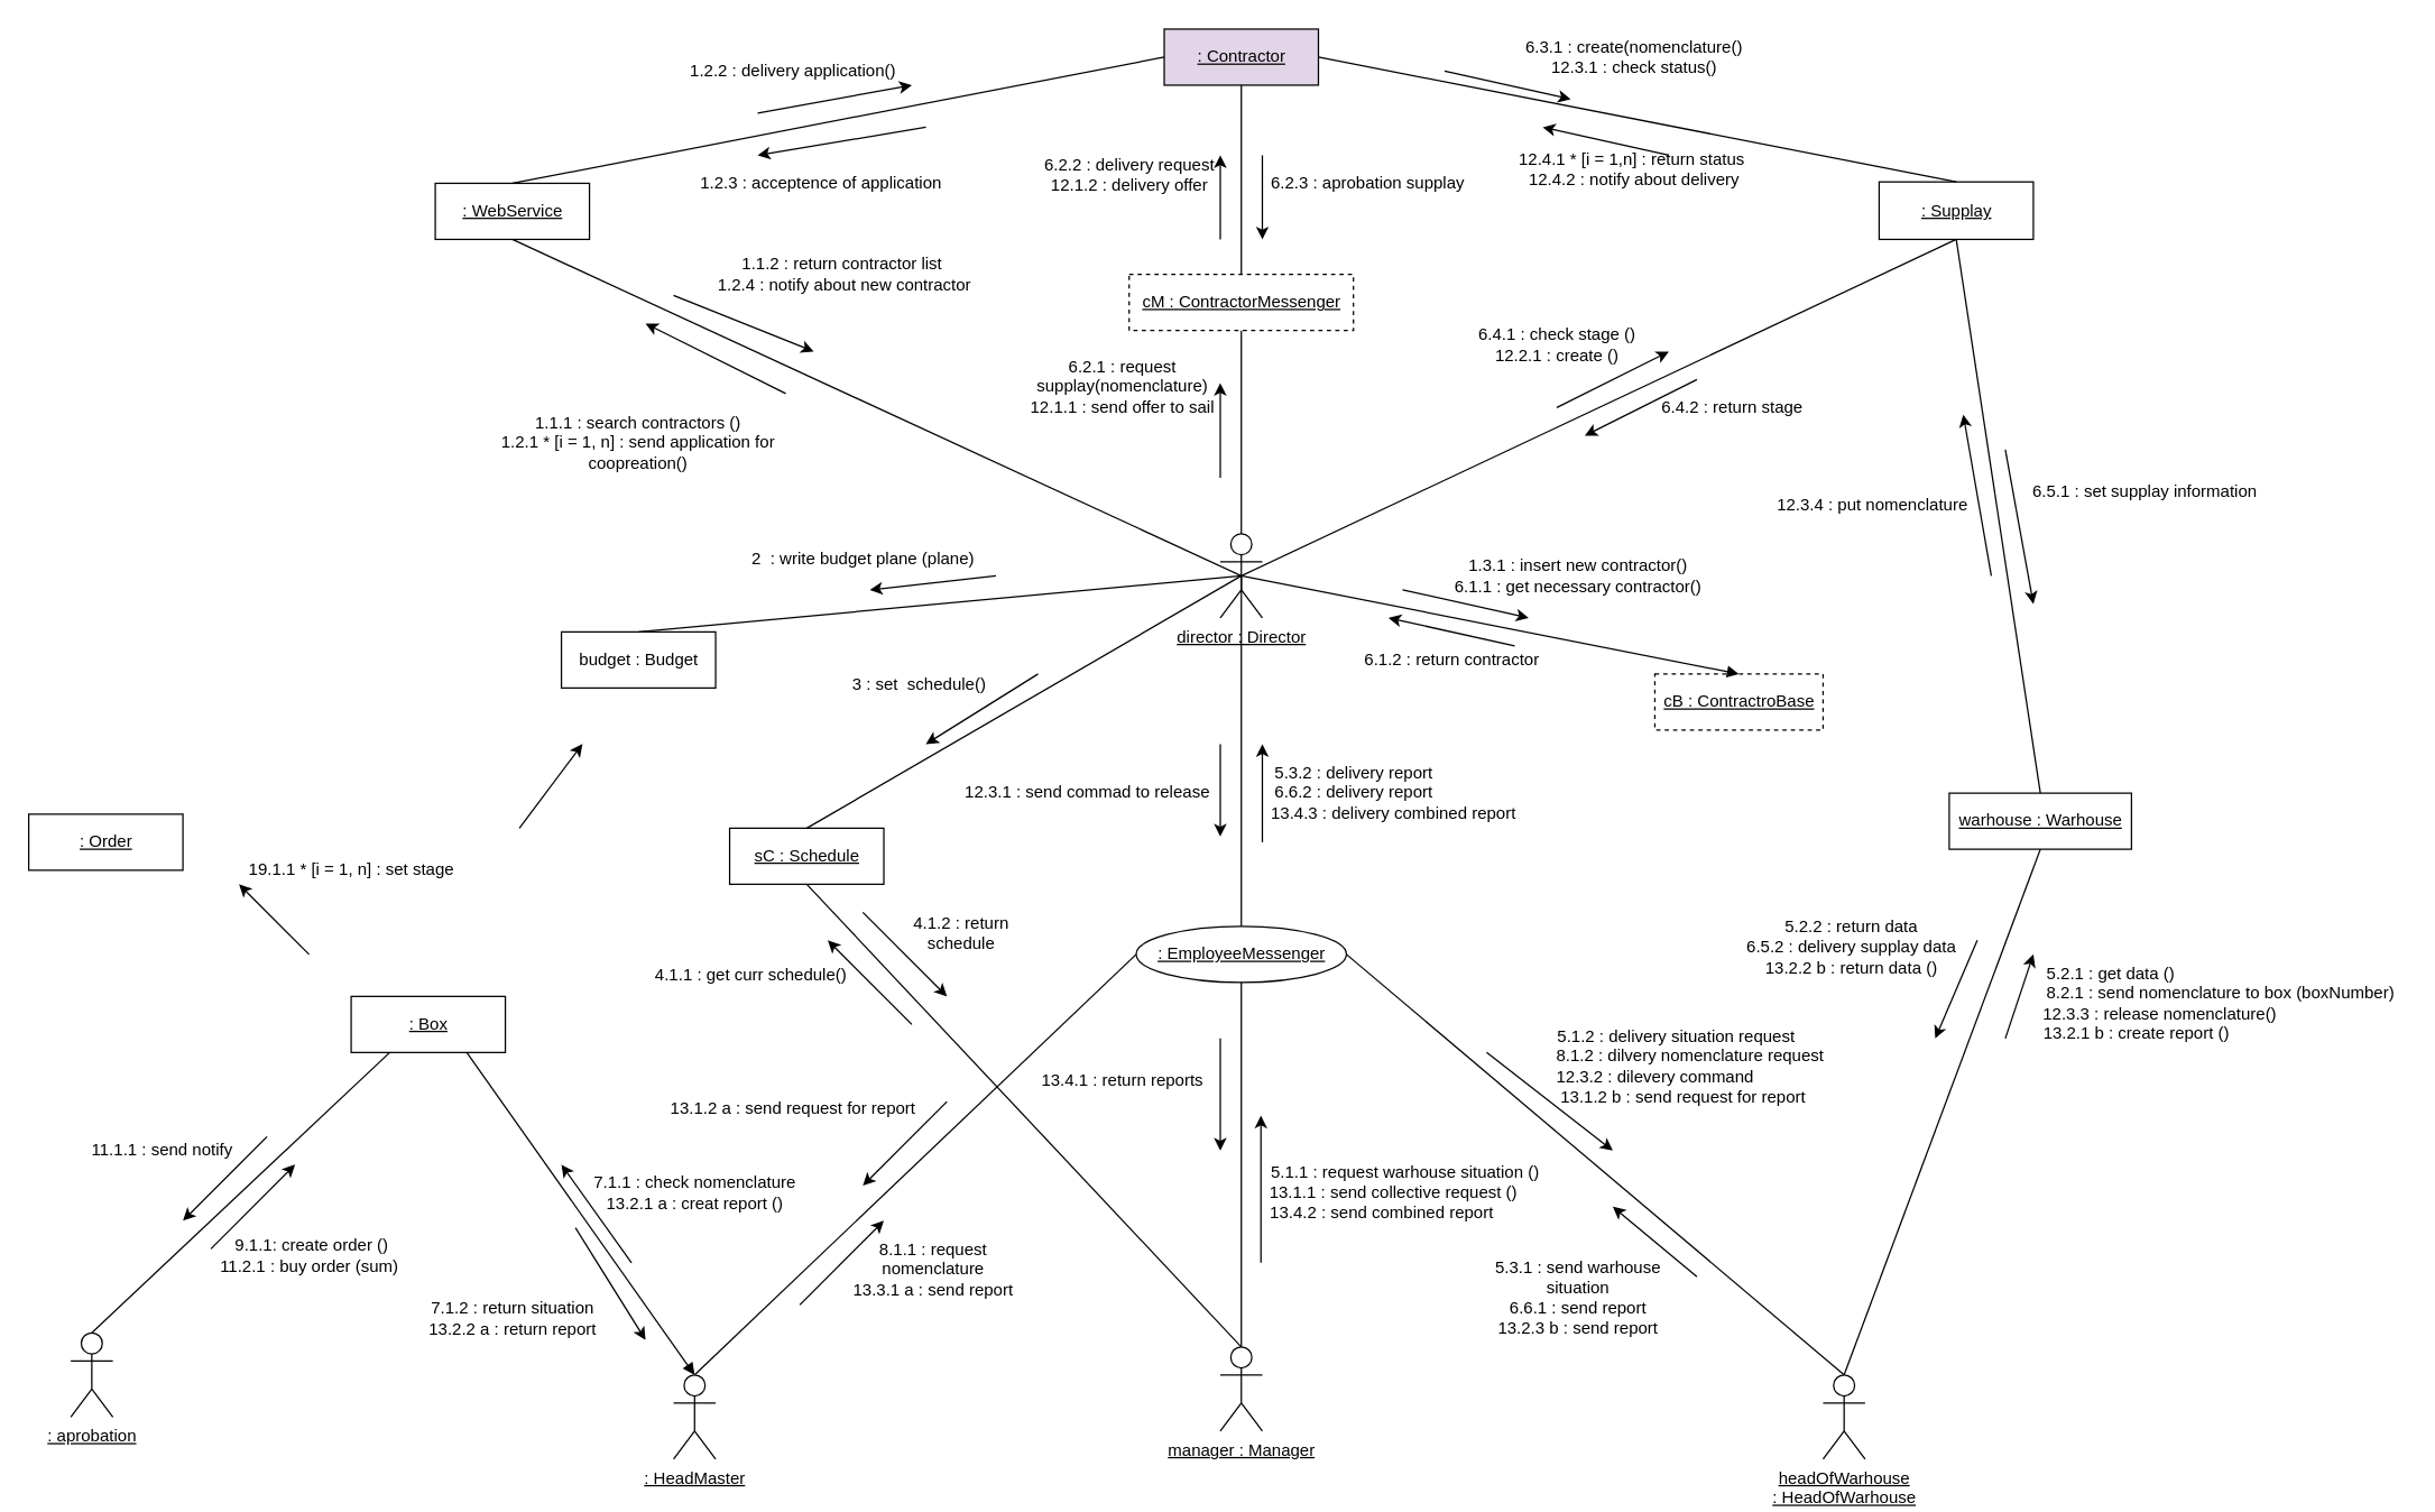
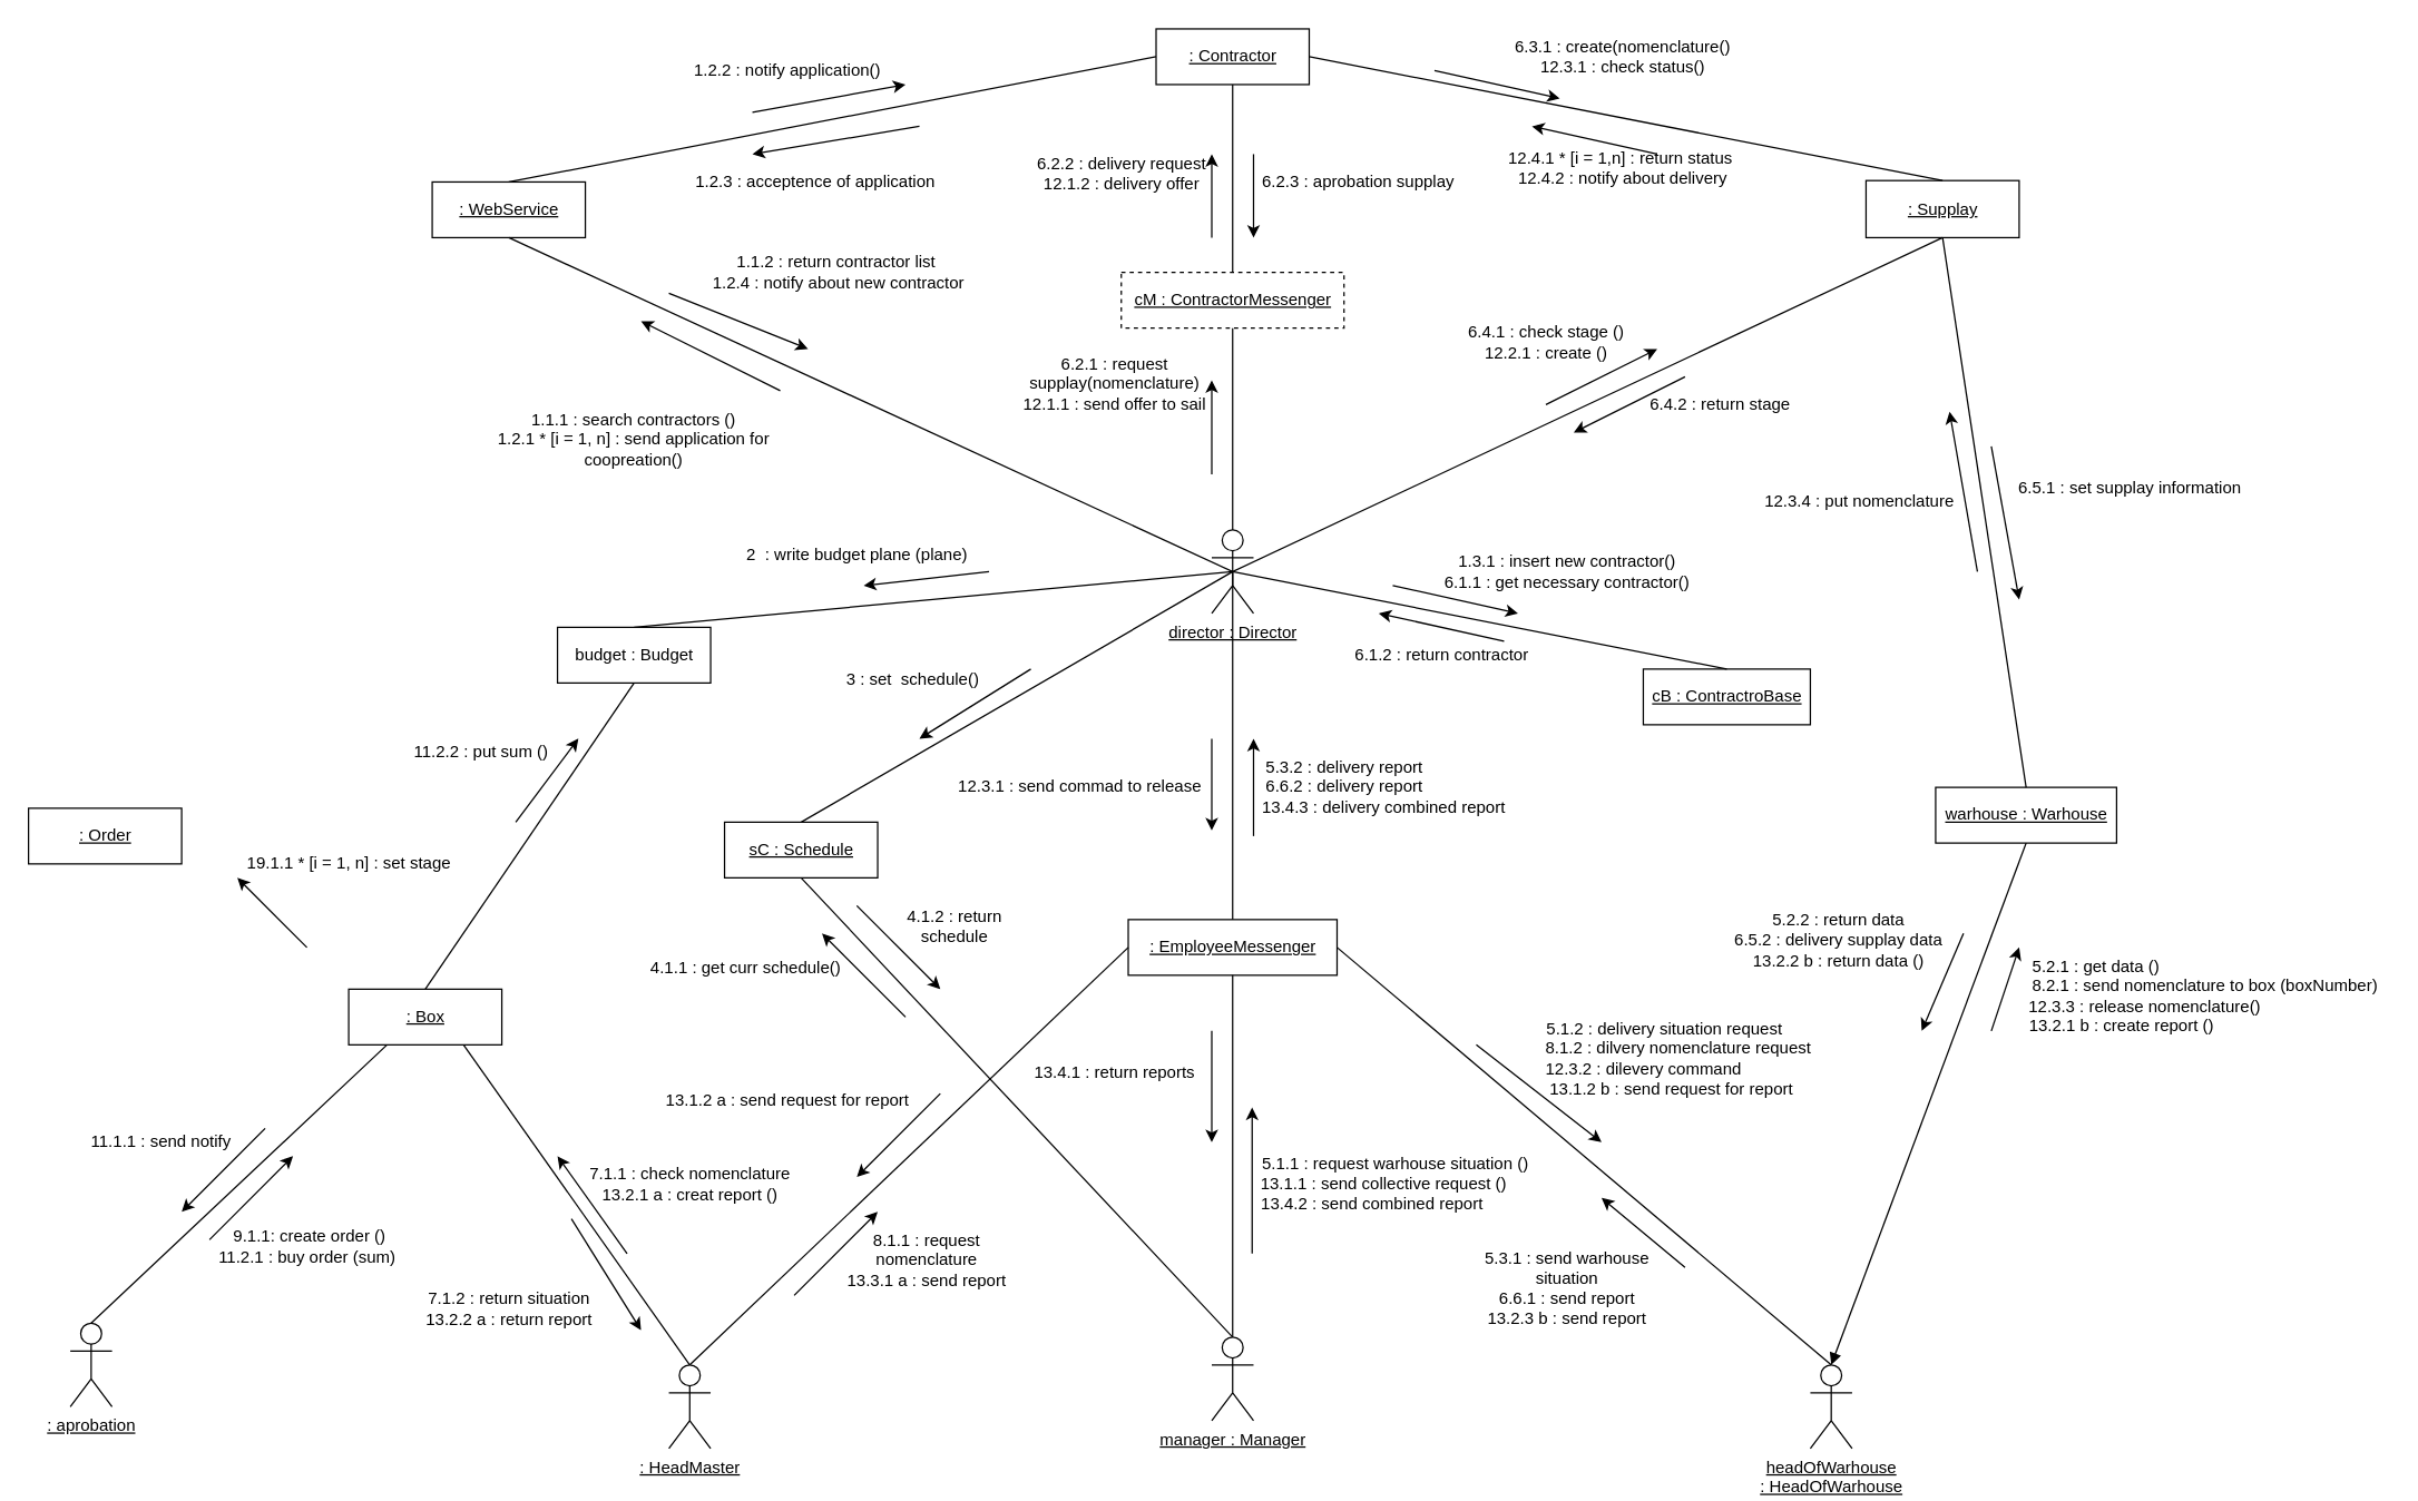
- <mxCell id="4" value=": Contractor" style="html=1;fontStyle=4;fillColor=#e1d5e7;" parent="1" vertex="1"><mxGeometry x="830" y="20" width="110" height="40" as="geometry" /></mxCell>
+ <mxCell id="4" value=": Contractor" style="html=1;fontStyle=4" parent="1" vertex="1"><mxGeometry x="830" y="20" width="110" height="40" as="geometry" /></mxCell>
- <mxCell id="29" value="1.2.2 : delivery application()" style="text;html=1;align=center;verticalAlign=middle;resizable=0;points=[];autosize=1;fontSize=12;" vertex="1" parent="1"><mxGeometry x="485" y="40" width="160" height="20" as="geometry" /></mxCell>
+ <mxCell id="29" value="1.2.2 : notify application()" style="text;html=1;align=center;verticalAlign=middle;resizable=0;points=[];autosize=1;fontSize=12;" vertex="1" parent="1"><mxGeometry x="485" y="40" width="160" height="20" as="geometry" /></mxCell>
- <mxCell id="36" value="" style="endArrow=block;html=1;exitX=0.5;exitY=0.5;exitDx=0;exitDy=0;exitPerimeter=0;entryX=0.5;entryY=0;entryDx=0;entryDy=0;" edge="1" parent="1" source="3" target="34"><mxGeometry width="50" height="50" relative="1" as="geometry"><mxPoint x="980" y="370" as="sourcePoint" /><mxPoint x="1030" y="320" as="targetPoint" /></mxGeometry></mxCell>
+ <mxCell id="36" value="" style="endArrow=none;html=1;exitX=0.5;exitY=0.5;exitDx=0;exitDy=0;exitPerimeter=0;entryX=0.5;entryY=0;entryDx=0;entryDy=0;" edge="1" parent="1" source="3" target="34"><mxGeometry width="50" height="50" relative="1" as="geometry"><mxPoint x="980" y="370" as="sourcePoint" /><mxPoint x="1030" y="320" as="targetPoint" /></mxGeometry></mxCell>
- <mxCell id="34" value="cB : ContractroBase" style="html=1;fontStyle=4;dashed=1;" vertex="1" parent="1"><mxGeometry x="1180" y="480" width="120" height="40" as="geometry" /></mxCell>
+ <mxCell id="34" value="cB : ContractroBase" style="html=1;fontStyle=4" vertex="1" parent="1"><mxGeometry x="1180" y="480" width="120" height="40" as="geometry" /></mxCell>
+ <mxCell id="97" value="11.2.2 : put sum ()" style="text;html=1;align=center;verticalAlign=middle;resizable=0;points=[];autosize=1;fontSize=12;" vertex="1" parent="1"><mxGeometry x="290" y="530" width="110" height="20" as="geometry" /></mxCell>
+ <mxCell id="85" value="" style="endArrow=none;html=1;fontSize=12;entryX=0.5;entryY=1;entryDx=0;entryDy=0;exitX=0.5;exitY=0;exitDx=0;exitDy=0;" edge="1" parent="1" source="9" target="41"><mxGeometry width="50" height="50" relative="1" as="geometry"><mxPoint x="290" y="670" as="sourcePoint" /><mxPoint x="340" y="620" as="targetPoint" /></mxGeometry></mxCell>
- <mxCell id="5" value="&lt;span&gt;: EmployeeMessenger&lt;/span&gt;" style="ellipse;html=1;fontStyle=4;" parent="1" vertex="1"><mxGeometry x="810" y="660" width="150" height="40" as="geometry" /></mxCell>
+ <mxCell id="5" value="&lt;span&gt;: EmployeeMessenger&lt;/span&gt;" style="html=1;fontStyle=4" parent="1" vertex="1"><mxGeometry x="810" y="660" width="150" height="40" as="geometry" /></mxCell>
- <mxCell id="20" value="" style="endArrow=block;html=1;entryX=0.5;entryY=0;entryDx=0;entryDy=0;entryPerimeter=0;exitX=0.75;exitY=1;exitDx=0;exitDy=0;" parent="1" source="9" target="6" edge="1"><mxGeometry width="50" height="50" relative="1" as="geometry"><mxPoint x="590" y="920" as="sourcePoint" /><mxPoint x="640" y="870" as="targetPoint" /></mxGeometry></mxCell>
+ <mxCell id="20" value="" style="endArrow=none;html=1;entryX=0.5;entryY=0;entryDx=0;entryDy=0;entryPerimeter=0;exitX=0.75;exitY=1;exitDx=0;exitDy=0;" parent="1" source="9" target="6" edge="1"><mxGeometry width="50" height="50" relative="1" as="geometry"><mxPoint x="590" y="920" as="sourcePoint" /><mxPoint x="640" y="870" as="targetPoint" /></mxGeometry></mxCell>
- <mxCell id="19" value="" style="endArrow=none;html=1;entryX=0.5;entryY=0;entryDx=0;entryDy=0;entryPerimeter=0;exitX=0.5;exitY=1;exitDx=0;exitDy=0;" parent="1" source="11" target="10" edge="1"><mxGeometry width="50" height="50" relative="1" as="geometry"><mxPoint x="1345" y="710" as="sourcePoint" /><mxPoint x="1080" y="880" as="targetPoint" /></mxGeometry></mxCell>
+ <mxCell id="19" value="" style="endArrow=block;html=1;entryX=0.5;entryY=0;entryDx=0;entryDy=0;entryPerimeter=0;exitX=0.5;exitY=1;exitDx=0;exitDy=0;" parent="1" source="11" target="10" edge="1"><mxGeometry width="50" height="50" relative="1" as="geometry"><mxPoint x="1345" y="710" as="sourcePoint" /><mxPoint x="1080" y="880" as="targetPoint" /></mxGeometry></mxCell>
